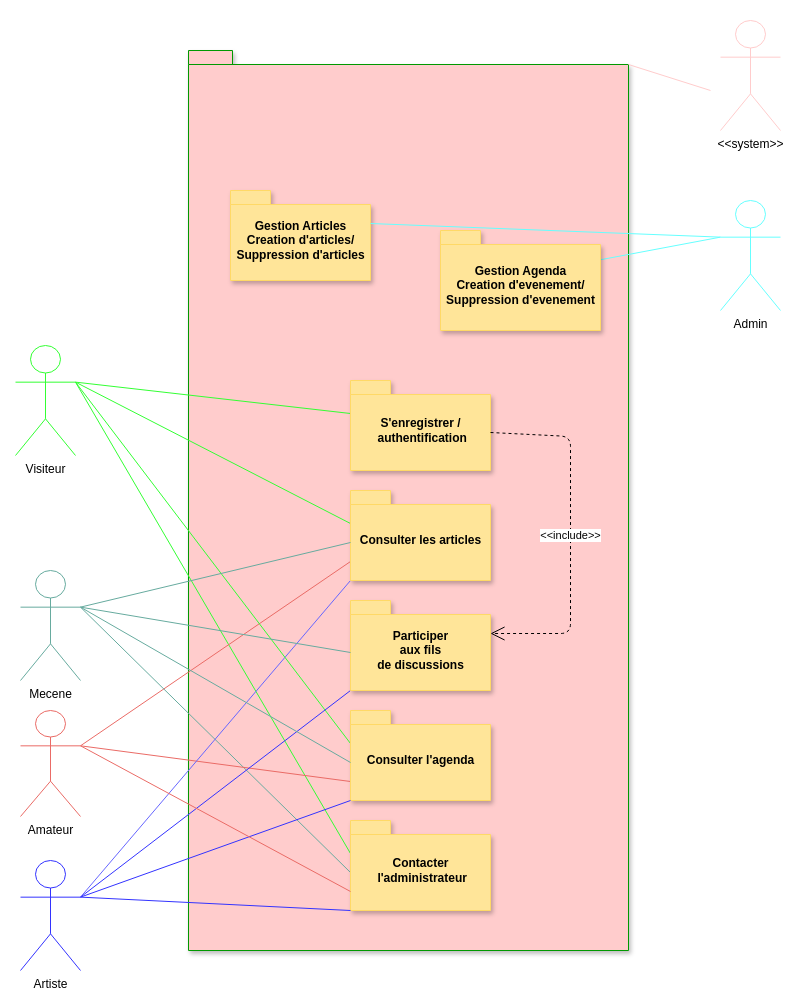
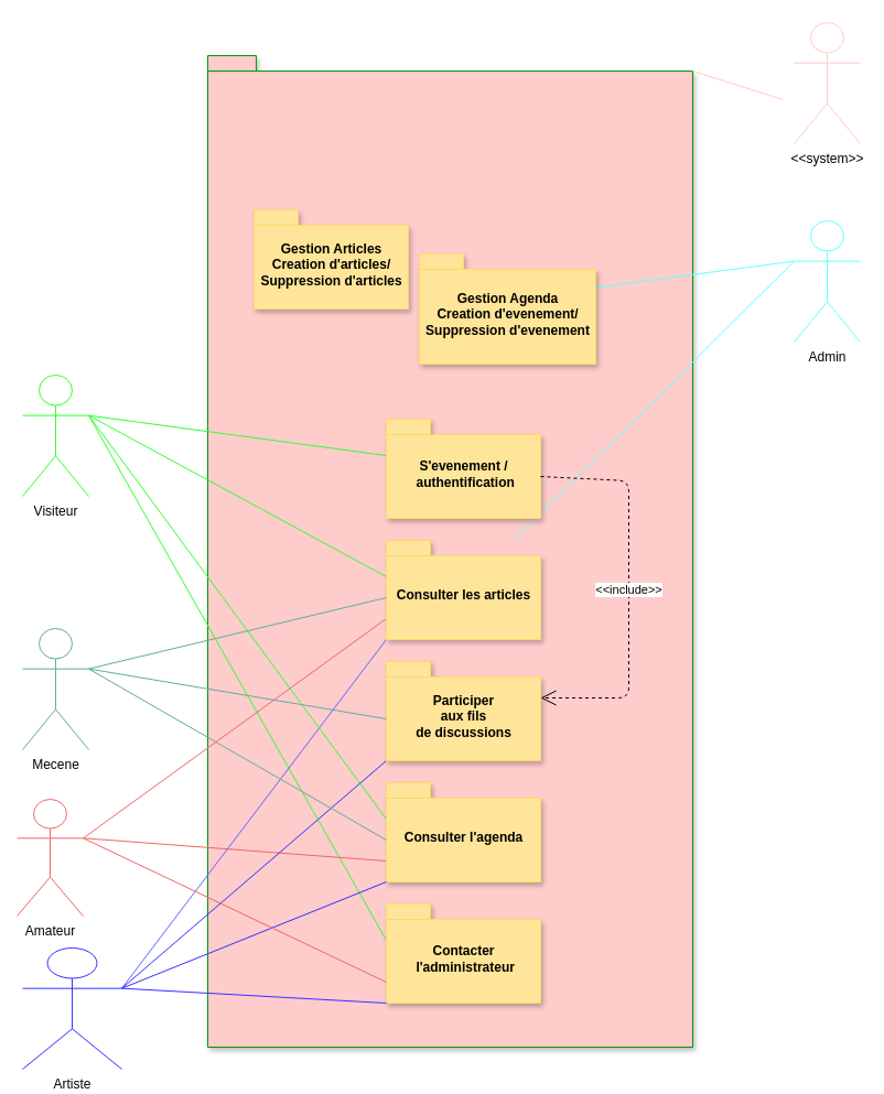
- <mxCell id="20" value="" style="endArrow=none;html=1;strokeColor=#66FFFF;entryX=0;entryY=0;entryDx=140;entryDy=33;entryPerimeter=0;exitX=0;exitY=0.333;exitDx=0;exitDy=0;exitPerimeter=0;" parent="1" source="8" target="16" edge="1"><mxGeometry width="50" height="50" relative="1" as="geometry"><mxPoint x="720" y="230" as="sourcePoint" /><mxPoint x="200" y="210" as="targetPoint" /></mxGeometry></mxCell>
+ <mxCell id="20" value="" style="endArrow=none;html=1;strokeColor=#66FFFF;exitX=0;exitY=0.333;exitDx=0;exitDy=0;exitPerimeter=0;" parent="1" source="8" target="24" edge="1"><mxGeometry width="50" height="50" relative="1" as="geometry"><mxPoint x="720" y="230" as="sourcePoint" /><mxPoint x="200" y="210" as="targetPoint" /></mxGeometry></mxCell>
- <mxCell id="33" value="Gestion Agenda&lt;br&gt;Creation d'evenement/&lt;br&gt;Suppression d'evenement" style="shape=folder;fontStyle=1;spacingTop=10;tabWidth=40;tabHeight=14;tabPosition=left;html=1;strokeColor=#FFD966;fillColor=#FFE599;shadow=1;" parent="1" vertex="1"><mxGeometry x="440" y="230" width="160" height="100" as="geometry" /></mxCell>
+ <mxCell id="33" value="Gestion Agenda&lt;br&gt;Creation d'evenement/&lt;br&gt;Suppression d'evenement" style="shape=folder;fontStyle=1;spacingTop=10;tabWidth=40;tabHeight=14;tabPosition=left;html=1;strokeColor=#FFD966;fillColor=#FFE599;shadow=1;" parent="1" vertex="1"><mxGeometry x="380" y="230" width="160" height="100" as="geometry" /></mxCell>
- <mxCell id="3" value="Visiteur" style="shape=umlActor;verticalLabelPosition=bottom;labelBackgroundColor=#ffffff;verticalAlign=top;html=1;strokeColor=#33FF33;" parent="1" vertex="1"><mxGeometry x="15" y="345" width="60" height="110" as="geometry" /></mxCell>
+ <mxCell id="3" value="Visiteur" style="shape=umlActor;verticalLabelPosition=bottom;labelBackgroundColor=#ffffff;verticalAlign=top;html=1;strokeColor=#33FF33;" parent="1" vertex="1"><mxGeometry x="20" y="340" width="60" height="110" as="geometry" /></mxCell>
- <mxCell id="25" value="S'enregistrer /&lt;br&gt;&amp;nbsp;authentification" style="shape=folder;fontStyle=1;spacingTop=10;tabWidth=40;tabHeight=14;tabPosition=left;html=1;strokeColor=#FFD966;fillColor=#FFE599;shadow=1;" parent="1" vertex="1"><mxGeometry x="350" y="380" width="140" height="90" as="geometry" /></mxCell>
+ <mxCell id="25" value="S'evenement /&lt;br&gt;&amp;nbsp;authentification" style="shape=folder;fontStyle=1;spacingTop=10;tabWidth=40;tabHeight=14;tabPosition=left;html=1;strokeColor=#FFD966;fillColor=#FFE599;shadow=1;" parent="1" vertex="1"><mxGeometry x="350" y="380" width="140" height="90" as="geometry" /></mxCell>
- <mxCell id="13" value="" style="endArrow=none;html=1;strokeColor=#67AB9F;entryX=0;entryY=0;entryDx=0;entryDy=52;entryPerimeter=0;exitX=1;exitY=0.333;exitDx=0;exitDy=0;exitPerimeter=0;" parent="1" source="4" target="17" edge="1"><mxGeometry width="50" height="50" relative="1" as="geometry"><mxPoint x="90" y="670" as="sourcePoint" /><mxPoint x="510" y="880" as="targetPoint" /></mxGeometry></mxCell>
- <mxCell id="5" value="Amateur" style="shape=umlActor;verticalLabelPosition=bottom;labelBackgroundColor=#ffffff;verticalAlign=top;html=1;strokeColor=#EA6B66;" parent="1" vertex="1"><mxGeometry x="20" y="710" width="60" height="106" as="geometry" /></mxCell>
+ <mxCell id="5" value="Amateur" style="shape=umlActor;verticalLabelPosition=bottom;labelBackgroundColor=#ffffff;verticalAlign=top;html=1;strokeColor=#EA6B66;" parent="1" vertex="1"><mxGeometry x="15" y="725" width="60" height="106" as="geometry" /></mxCell>
- <mxCell id="6" value="Artiste" style="shape=umlActor;verticalLabelPosition=bottom;labelBackgroundColor=#ffffff;verticalAlign=top;html=1;strokeColor=#3333FF;" parent="1" vertex="1"><mxGeometry x="20" y="860" width="60" height="110" as="geometry" /></mxCell>
+ <mxCell id="6" value="Artiste" style="shape=umlActor;verticalLabelPosition=bottom;labelBackgroundColor=#ffffff;verticalAlign=top;html=1;strokeColor=#3333FF;" parent="1" vertex="1"><mxGeometry x="20" y="860" width="90" height="110" as="geometry" /></mxCell>
